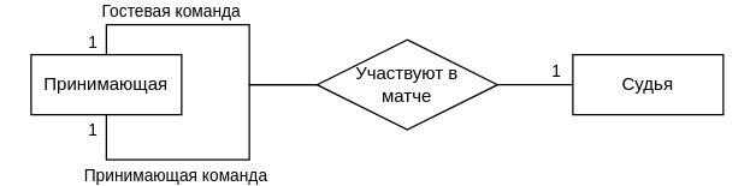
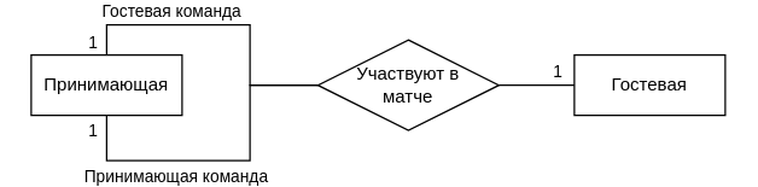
- <mxCell id="2" value="Судья" style="whiteSpace=wrap;html=1;align=center;" vertex="1" parent="1"><mxGeometry x="380" y="30" width="100" height="40" as="geometry" /></mxCell>
+ <mxCell id="2" value="Гостевая" style="whiteSpace=wrap;html=1;align=center;" vertex="1" parent="1"><mxGeometry x="380" y="30" width="100" height="40" as="geometry" /></mxCell>
